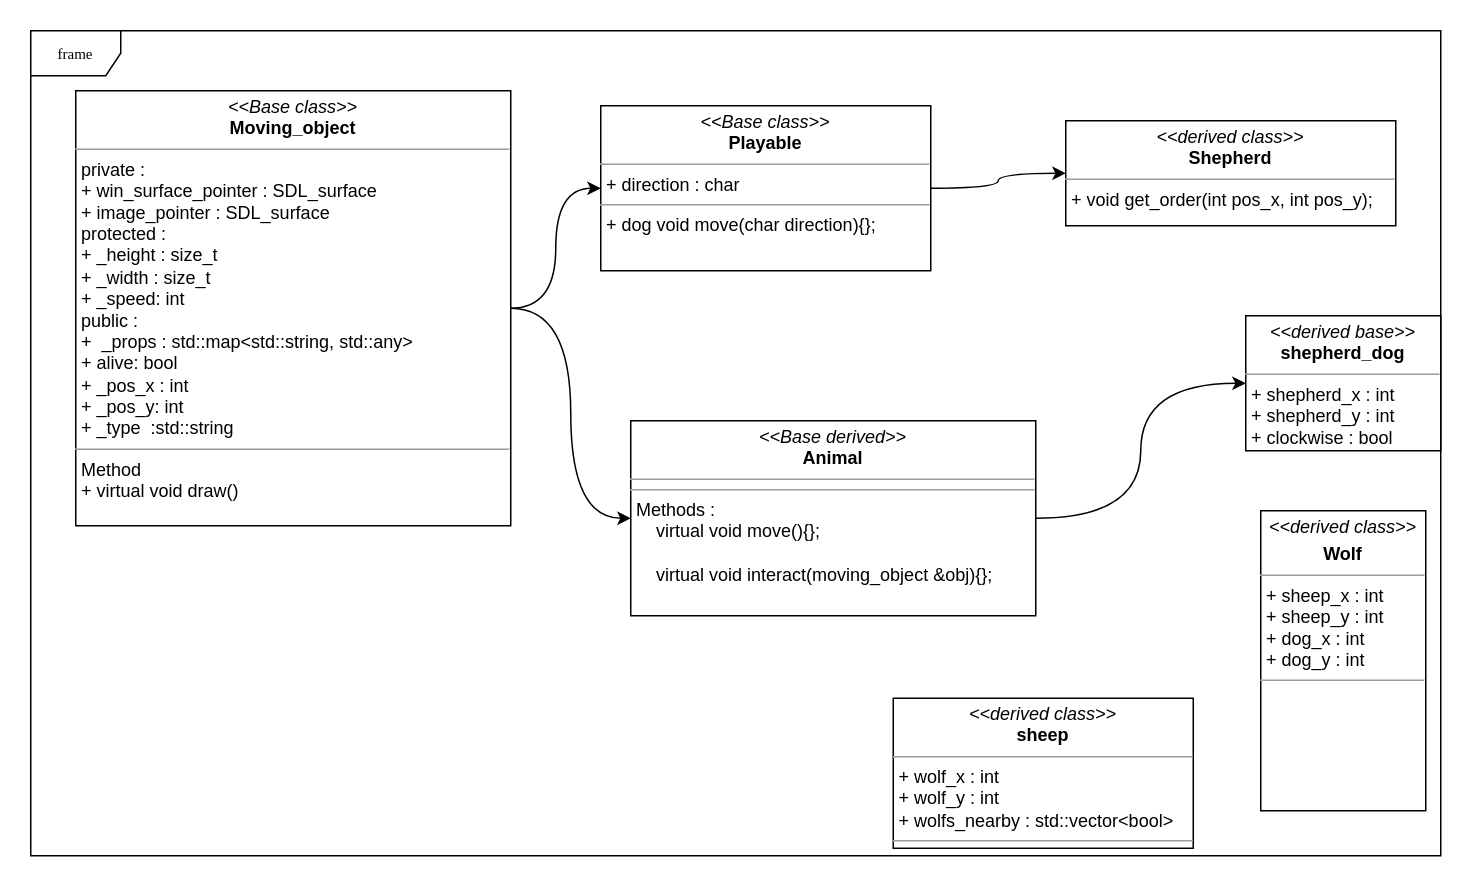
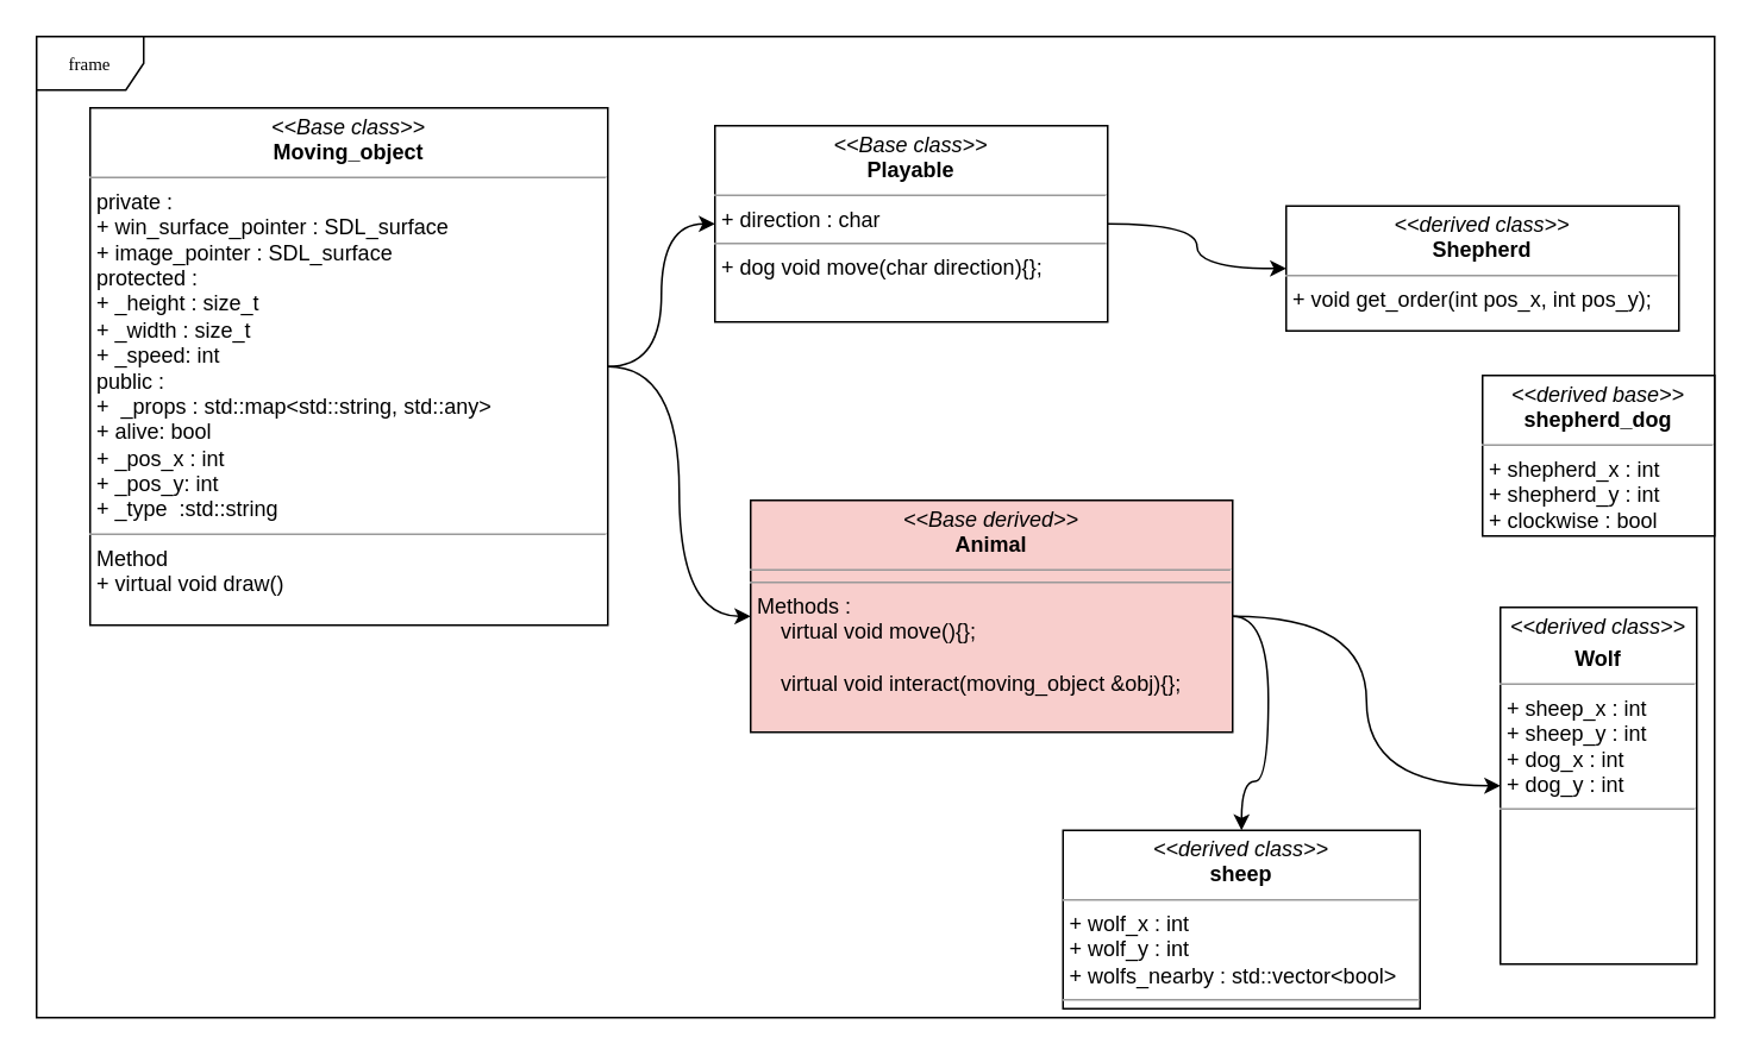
- <mxCell id="7" value="&lt;p style=&quot;margin:0px;margin-top:4px;text-align:center;&quot;&gt;&lt;i&gt;&amp;lt;&amp;lt;&lt;/i&gt;&lt;i&gt;derived &lt;/i&gt;&lt;i&gt;class&amp;gt;&amp;gt;&lt;/i&gt;&lt;br&gt;&lt;b&gt;Shepherd&lt;/b&gt;&lt;br&gt;&lt;/p&gt;&lt;hr size=&quot;1&quot;&gt;&lt;p style=&quot;margin:0px;margin-left:4px;&quot;&gt;+ void get_order(int pos_x, int pos_y);&lt;/p&gt;" style="verticalAlign=top;align=left;overflow=fill;fontSize=12;fontFamily=Helvetica;html=1;rounded=0;shadow=0;comic=0;labelBackgroundColor=none;strokeWidth=1" parent="1" vertex="1"><mxGeometry x="710" y="80" width="220" height="70" as="geometry" /></mxCell>
+ <mxCell id="7" value="&lt;p style=&quot;margin:0px;margin-top:4px;text-align:center;&quot;&gt;&lt;i&gt;&amp;lt;&amp;lt;&lt;/i&gt;&lt;i&gt;derived &lt;/i&gt;&lt;i&gt;class&amp;gt;&amp;gt;&lt;/i&gt;&lt;br&gt;&lt;b&gt;Shepherd&lt;/b&gt;&lt;br&gt;&lt;/p&gt;&lt;hr size=&quot;1&quot;&gt;&lt;p style=&quot;margin:0px;margin-left:4px;&quot;&gt;+ void get_order(int pos_x, int pos_y);&lt;/p&gt;" style="verticalAlign=top;align=left;overflow=fill;fontSize=12;fontFamily=Helvetica;html=1;rounded=0;shadow=0;comic=0;labelBackgroundColor=none;strokeWidth=1" parent="1" vertex="1"><mxGeometry x="720" y="115" width="220" height="70" as="geometry" /></mxCell>
- <mxCell id="3" style="edgeStyle=orthogonalEdgeStyle;curved=1;rounded=0;orthogonalLoop=1;jettySize=auto;html=1;entryX=0;entryY=0.5;entryDx=0;entryDy=0;" parent="1" source="6" target="13" edge="1"><mxGeometry relative="1" as="geometry" /></mxCell>
- <mxCell id="6" value="&lt;p style=&quot;margin:0px;margin-top:4px;text-align:center;&quot;&gt;&lt;i&gt;&amp;lt;&amp;lt;Base derived&amp;gt;&amp;gt;&lt;/i&gt;&lt;br&gt;&lt;b&gt;Animal&lt;/b&gt;&lt;br&gt;&lt;/p&gt;&lt;hr size=&quot;1&quot;&gt;&lt;hr size=&quot;1&quot;&gt;&lt;p style=&quot;margin:0px;margin-left:4px;&quot;&gt;Methods : &lt;br&gt;&lt;/p&gt;&lt;p style=&quot;margin:0px;margin-left:4px;&quot;&gt;&amp;nbsp;&amp;nbsp;&amp;nbsp; virtual void move(){};&lt;br&gt;&lt;br&gt;&amp;nbsp;&amp;nbsp;&amp;nbsp; virtual void interact(moving_object &amp;amp;obj){};&lt;br&gt;&lt;/p&gt;" style="verticalAlign=top;align=left;overflow=fill;fontSize=12;fontFamily=Helvetica;html=1;rounded=0;shadow=0;comic=0;labelBackgroundColor=none;strokeWidth=1" parent="1" vertex="1"><mxGeometry x="420" y="280" width="270" height="130" as="geometry" /></mxCell>
+ <mxCell id="6" value="&lt;p style=&quot;margin:0px;margin-top:4px;text-align:center;&quot;&gt;&lt;i&gt;&amp;lt;&amp;lt;Base derived&amp;gt;&amp;gt;&lt;/i&gt;&lt;br&gt;&lt;b&gt;Animal&lt;/b&gt;&lt;br&gt;&lt;/p&gt;&lt;hr size=&quot;1&quot;&gt;&lt;hr size=&quot;1&quot;&gt;&lt;p style=&quot;margin:0px;margin-left:4px;&quot;&gt;Methods : &lt;br&gt;&lt;/p&gt;&lt;p style=&quot;margin:0px;margin-left:4px;&quot;&gt;&amp;nbsp;&amp;nbsp;&amp;nbsp; virtual void move(){};&lt;br&gt;&lt;br&gt;&amp;nbsp;&amp;nbsp;&amp;nbsp; virtual void interact(moving_object &amp;amp;obj){};&lt;br&gt;&lt;/p&gt;" style="verticalAlign=top;align=left;overflow=fill;fontSize=12;fontFamily=Helvetica;html=1;rounded=0;shadow=0;comic=0;labelBackgroundColor=none;strokeWidth=1;fillColor=#f8cecc;" parent="1" vertex="1"><mxGeometry x="420" y="280" width="270" height="130" as="geometry" /></mxCell>
+ <mxCell id="4" style="edgeStyle=orthogonalEdgeStyle;curved=1;rounded=0;orthogonalLoop=1;jettySize=auto;html=1;" parent="1" source="6" target="12" edge="1"><mxGeometry relative="1" as="geometry" /></mxCell>
+ <mxCell id="5" style="edgeStyle=orthogonalEdgeStyle;curved=1;rounded=0;orthogonalLoop=1;jettySize=auto;html=1;exitX=1;exitY=0.5;exitDx=0;exitDy=0;" parent="1" source="6" target="8" edge="1"><mxGeometry relative="1" as="geometry" /></mxCell>
